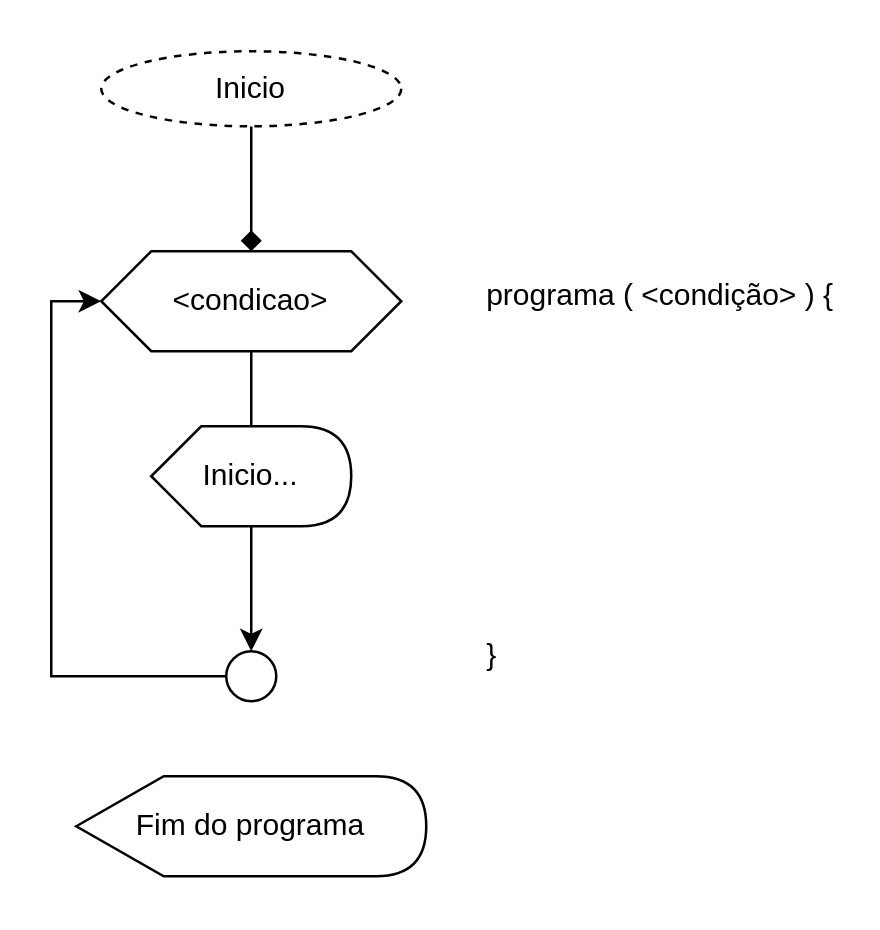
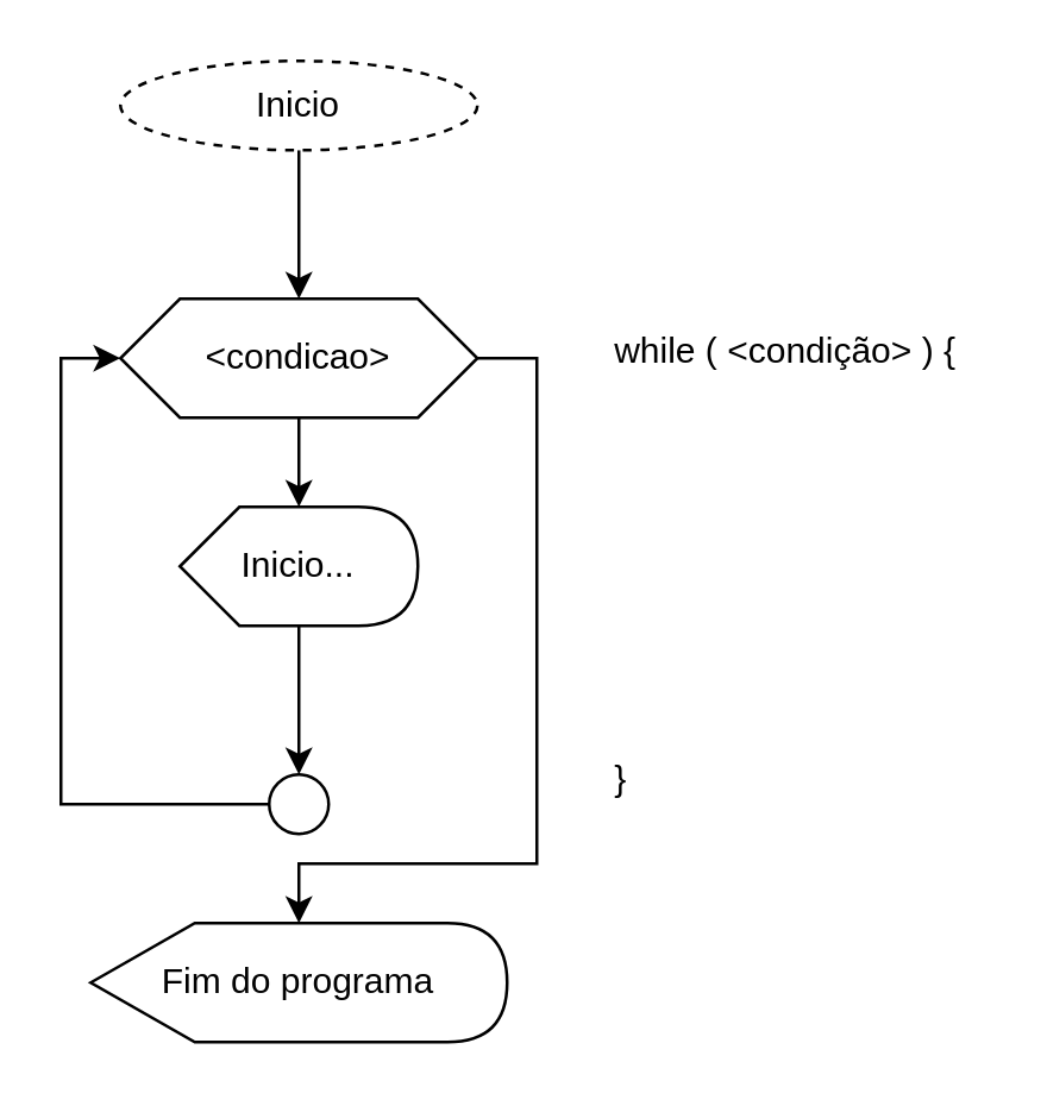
- <mxCell id="2" value="" style="edgeStyle=orthogonalEdgeStyle;rounded=0;orthogonalLoop=1;jettySize=auto;html=1;endArrow=diamond;" edge="1" parent="1" source="3" target="8"><mxGeometry relative="1" as="geometry" /></mxCell>
+ <mxCell id="2" value="" style="edgeStyle=orthogonalEdgeStyle;rounded=0;orthogonalLoop=1;jettySize=auto;html=1;" edge="1" parent="1" source="3" target="8"><mxGeometry relative="1" as="geometry" /></mxCell>
- <mxCell id="6" style="edgeStyle=orthogonalEdgeStyle;rounded=0;orthogonalLoop=1;jettySize=auto;html=1;endArrow=none;" edge="1" parent="1" source="8" target="5"><mxGeometry relative="1" as="geometry" /></mxCell>
+ <mxCell id="6" style="edgeStyle=orthogonalEdgeStyle;rounded=0;orthogonalLoop=1;jettySize=auto;html=1;" edge="1" parent="1" source="8" target="5"><mxGeometry relative="1" as="geometry" /></mxCell>
- <mxCell id="11" value="programa ( &amp;lt;condição&amp;gt; ) {&amp;nbsp;&lt;br&gt;&lt;br&gt;&lt;br&gt;&lt;br&gt;&lt;br&gt;&lt;br&gt;&lt;br&gt;&lt;br&gt;&lt;br&gt;&lt;br&gt;&lt;div style=&quot;text-align: left&quot;&gt;&lt;span&gt;}&amp;nbsp;&lt;/span&gt;&lt;/div&gt;" style="text;html=1;align=center;verticalAlign=middle;resizable=0;points=[];autosize=1;strokeColor=none;fillColor=none;" vertex="1" parent="1"><mxGeometry x="200" y="110" width="130" height="160" as="geometry" /></mxCell>
+ <mxCell id="11" value="while ( &amp;lt;condição&amp;gt; ) {&amp;nbsp;&lt;br&gt;&lt;br&gt;&lt;br&gt;&lt;br&gt;&lt;br&gt;&lt;br&gt;&lt;br&gt;&lt;br&gt;&lt;br&gt;&lt;br&gt;&lt;div style=&quot;text-align: left&quot;&gt;&lt;span&gt;}&amp;nbsp;&lt;/span&gt;&lt;/div&gt;" style="text;html=1;align=center;verticalAlign=middle;resizable=0;points=[];autosize=1;strokeColor=none;fillColor=none;" vertex="1" parent="1"><mxGeometry x="200" y="110" width="130" height="160" as="geometry" /></mxCell>
+ <mxCell id="7" style="edgeStyle=orthogonalEdgeStyle;rounded=0;orthogonalLoop=1;jettySize=auto;html=1;" edge="1" parent="1" source="8" target="12"><mxGeometry relative="1" as="geometry"><Array as="points"><mxPoint x="180" y="120" /><mxPoint x="180" y="290" /><mxPoint x="100" y="290" /></Array></mxGeometry></mxCell>
